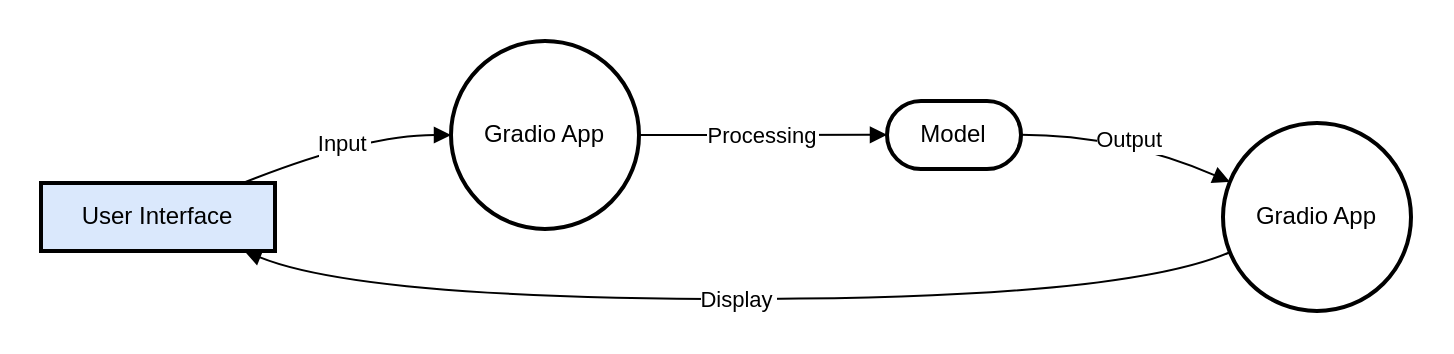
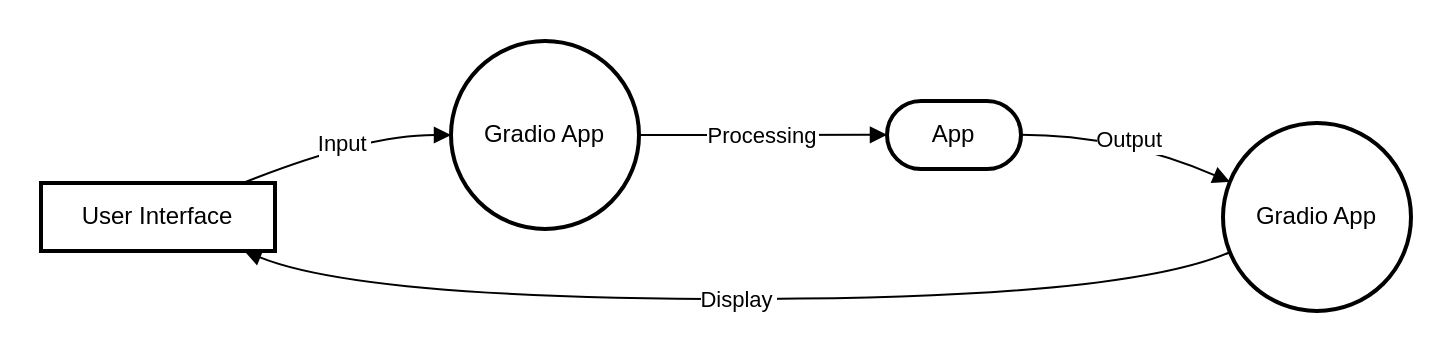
- <mxCell id="4" value="Model" style="rounded=1;whiteSpace=wrap;arcSize=50;strokeWidth=2;" parent="1" vertex="1"><mxGeometry x="443" y="50" width="67" height="34" as="geometry" /></mxCell>
+ <mxCell id="4" value="App" style="rounded=1;whiteSpace=wrap;arcSize=50;strokeWidth=2;" parent="1" vertex="1"><mxGeometry x="443" y="50" width="67" height="34" as="geometry" /></mxCell>
- <mxCell id="2" value="User Interface" style="whiteSpace=wrap;strokeWidth=2;fillColor=#dae8fc;" parent="1" vertex="1"><mxGeometry y="91" width="117" height="34" as="geometry" x="20" /></mxCell>
+ <mxCell id="2" value="User Interface" style="whiteSpace=wrap;strokeWidth=2;" parent="1" vertex="1"><mxGeometry y="91" width="117" height="34" as="geometry" x="20" /></mxCell>
